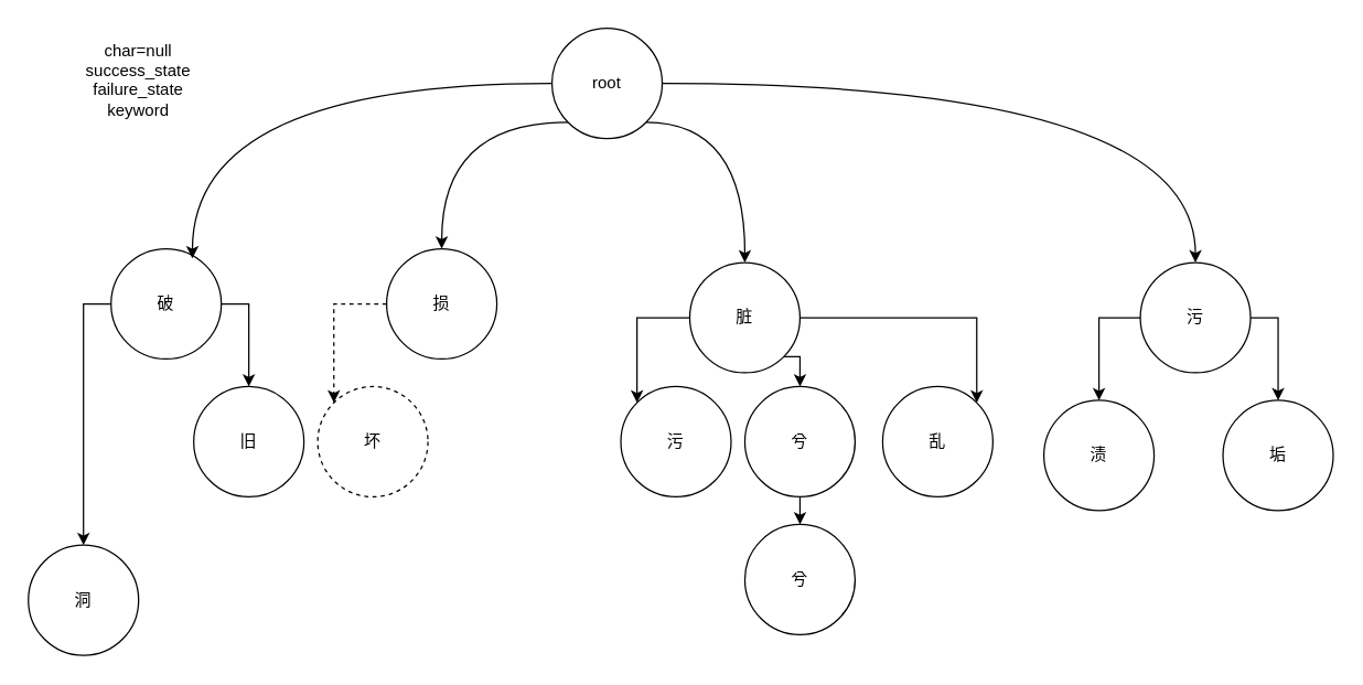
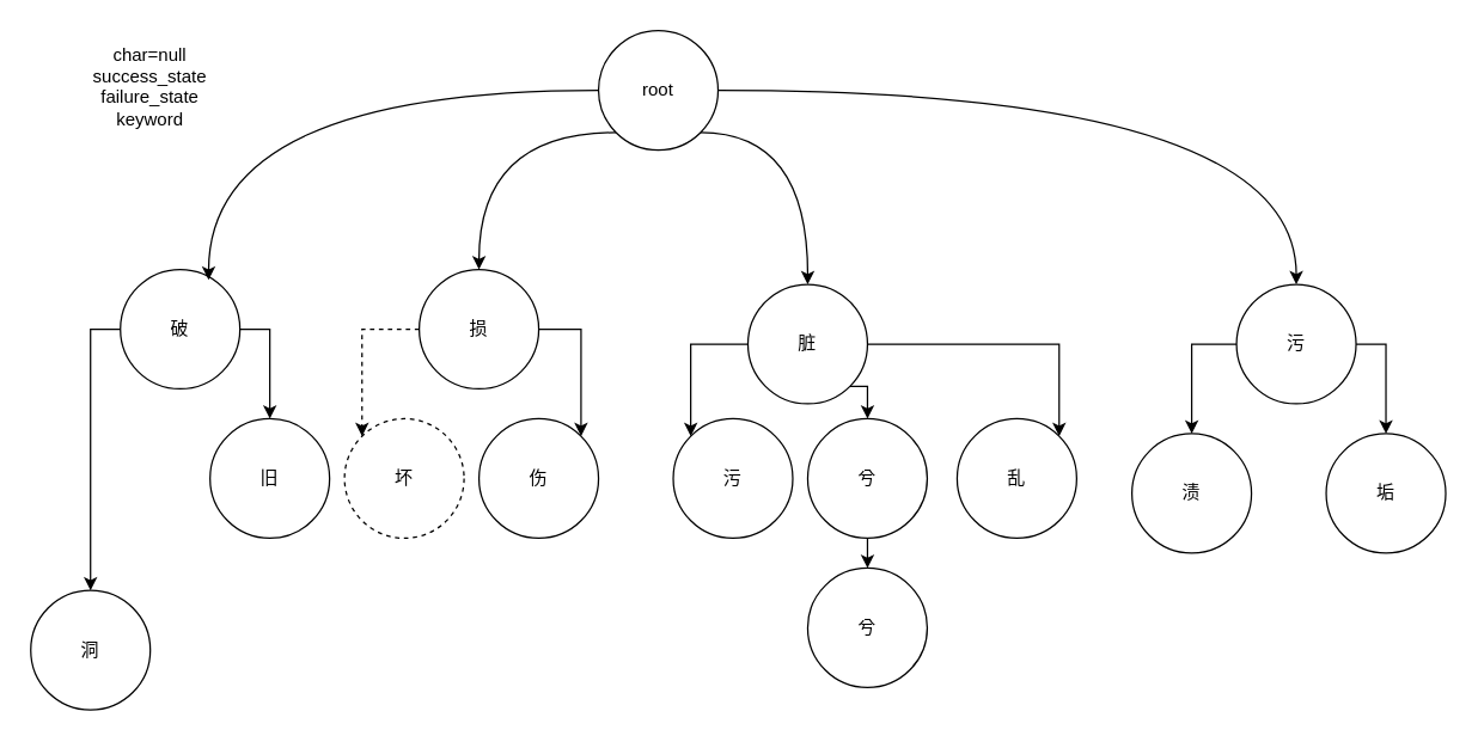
+ <mxCell id="11" style="edgeStyle=orthogonalEdgeStyle;rounded=0;orthogonalLoop=1;jettySize=auto;html=1;exitX=1;exitY=0.5;exitDx=0;exitDy=0;entryX=1;entryY=0;entryDx=0;entryDy=0;" parent="1" source="13" target="26" edge="1"><mxGeometry relative="1" as="geometry" /></mxCell>
+ <mxCell id="26" value="伤" style="ellipse;whiteSpace=wrap;html=1;aspect=fixed;" parent="1" vertex="1"><mxGeometry x="320" y="280" width="80" height="80" as="geometry" /></mxCell>
